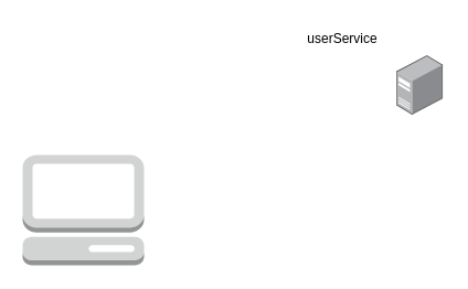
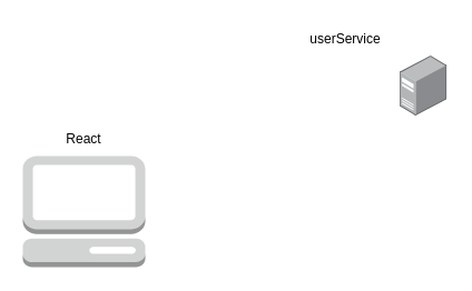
+ <mxCell id="3" value="React" style="text;html=1;align=center;verticalAlign=middle;whiteSpace=wrap;rounded=0;" vertex="1" parent="1"><mxGeometry x="45" y="110" width="60" height="30" as="geometry" /></mxCell>
